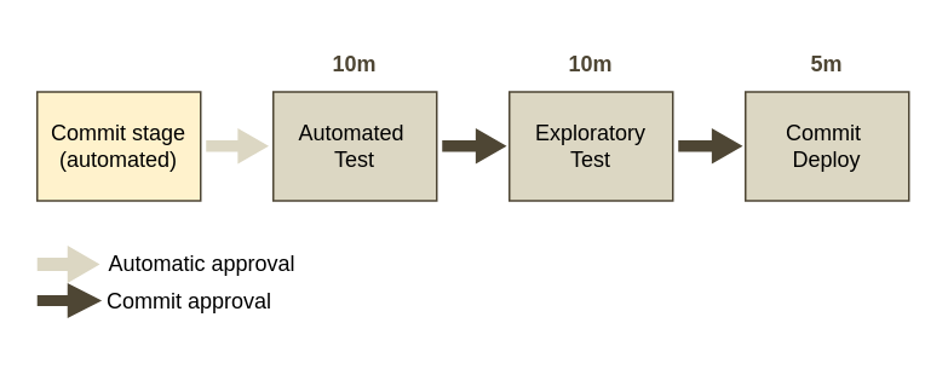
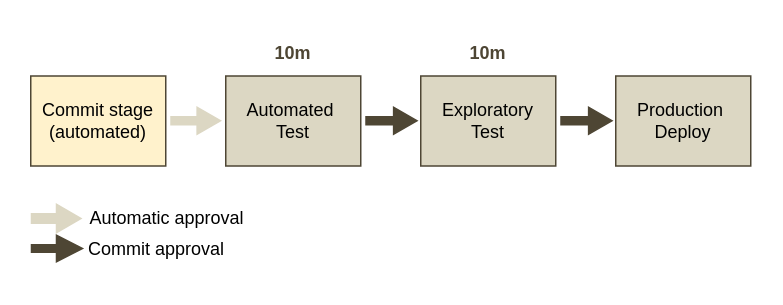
- <mxCell id="15" value="&lt;font color=&quot;#4e4634&quot;&gt;&lt;b&gt;5m&lt;/b&gt;&lt;/font&gt;" style="text;html=1;align=center;verticalAlign=middle;whiteSpace=wrap;rounded=0;" vertex="1" parent="1"><mxGeometry x="425" y="20" width="60" height="30" as="geometry" /></mxCell>
- <mxCell id="5" value="Commit&amp;nbsp;&lt;div&gt;Deploy&lt;/div&gt;" style="rounded=0;whiteSpace=wrap;html=1;strokeColor=#4E4634;fillColor=#DCD7C3;" vertex="1" parent="1"><mxGeometry x="410" y="50" width="90" height="60" as="geometry" /></mxCell>
+ <mxCell id="5" value="Production&amp;nbsp;&lt;div&gt;Deploy&lt;/div&gt;" style="rounded=0;whiteSpace=wrap;html=1;strokeColor=#4E4634;fillColor=#DCD7C3;" vertex="1" parent="1"><mxGeometry x="410" y="50" width="90" height="60" as="geometry" /></mxCell>
